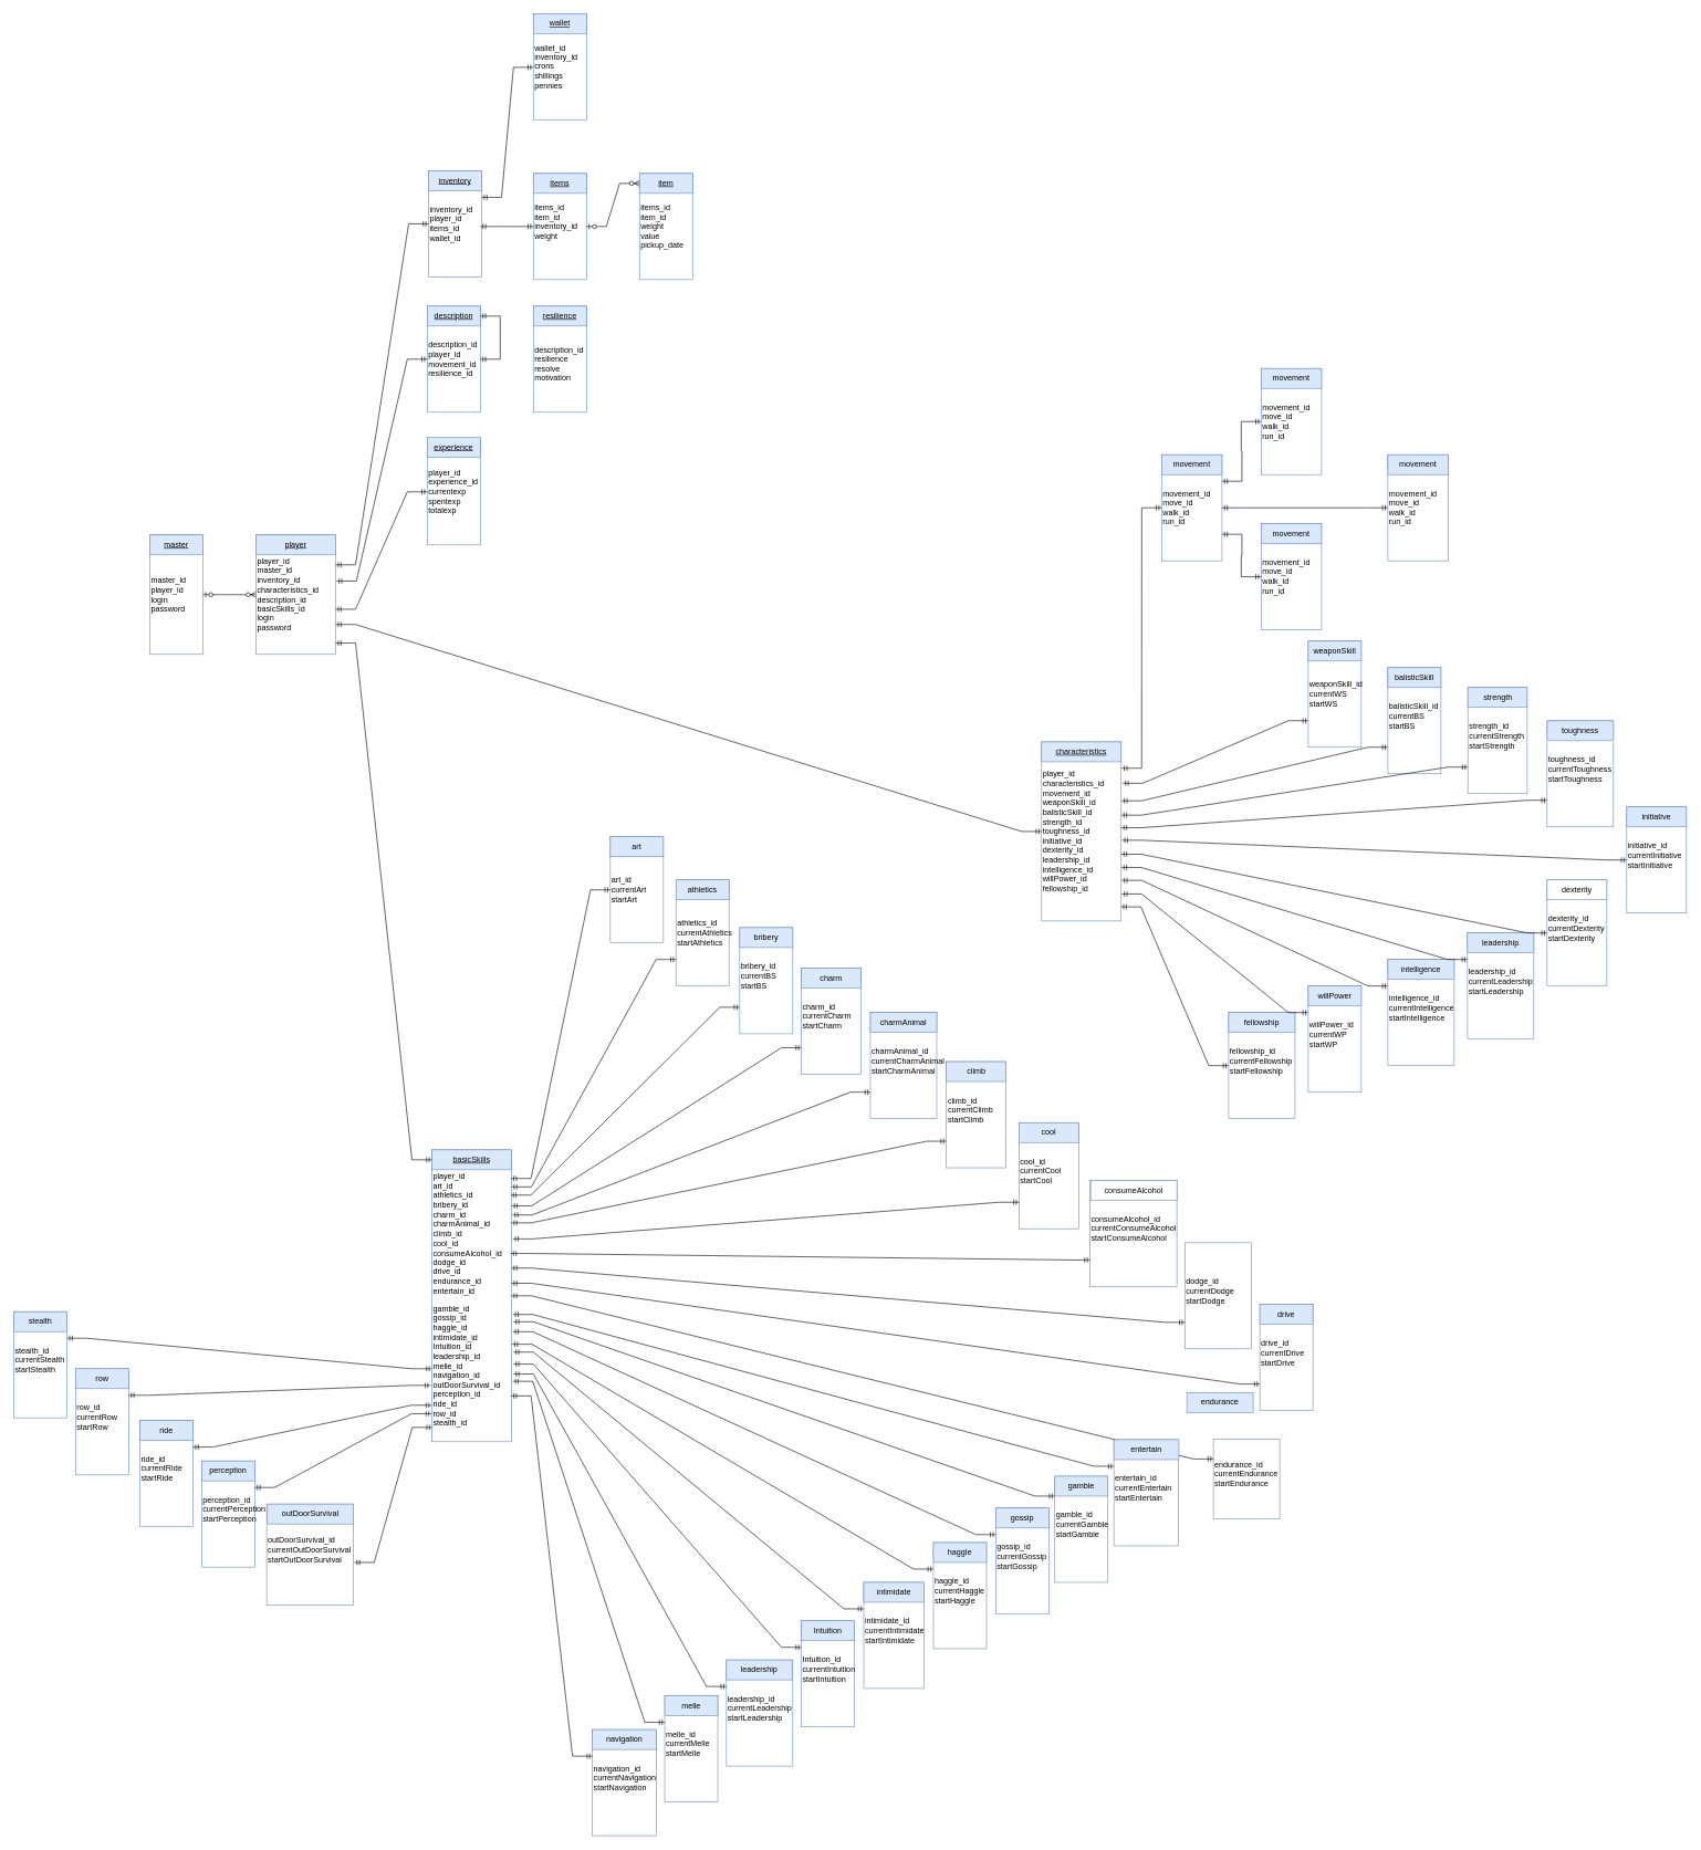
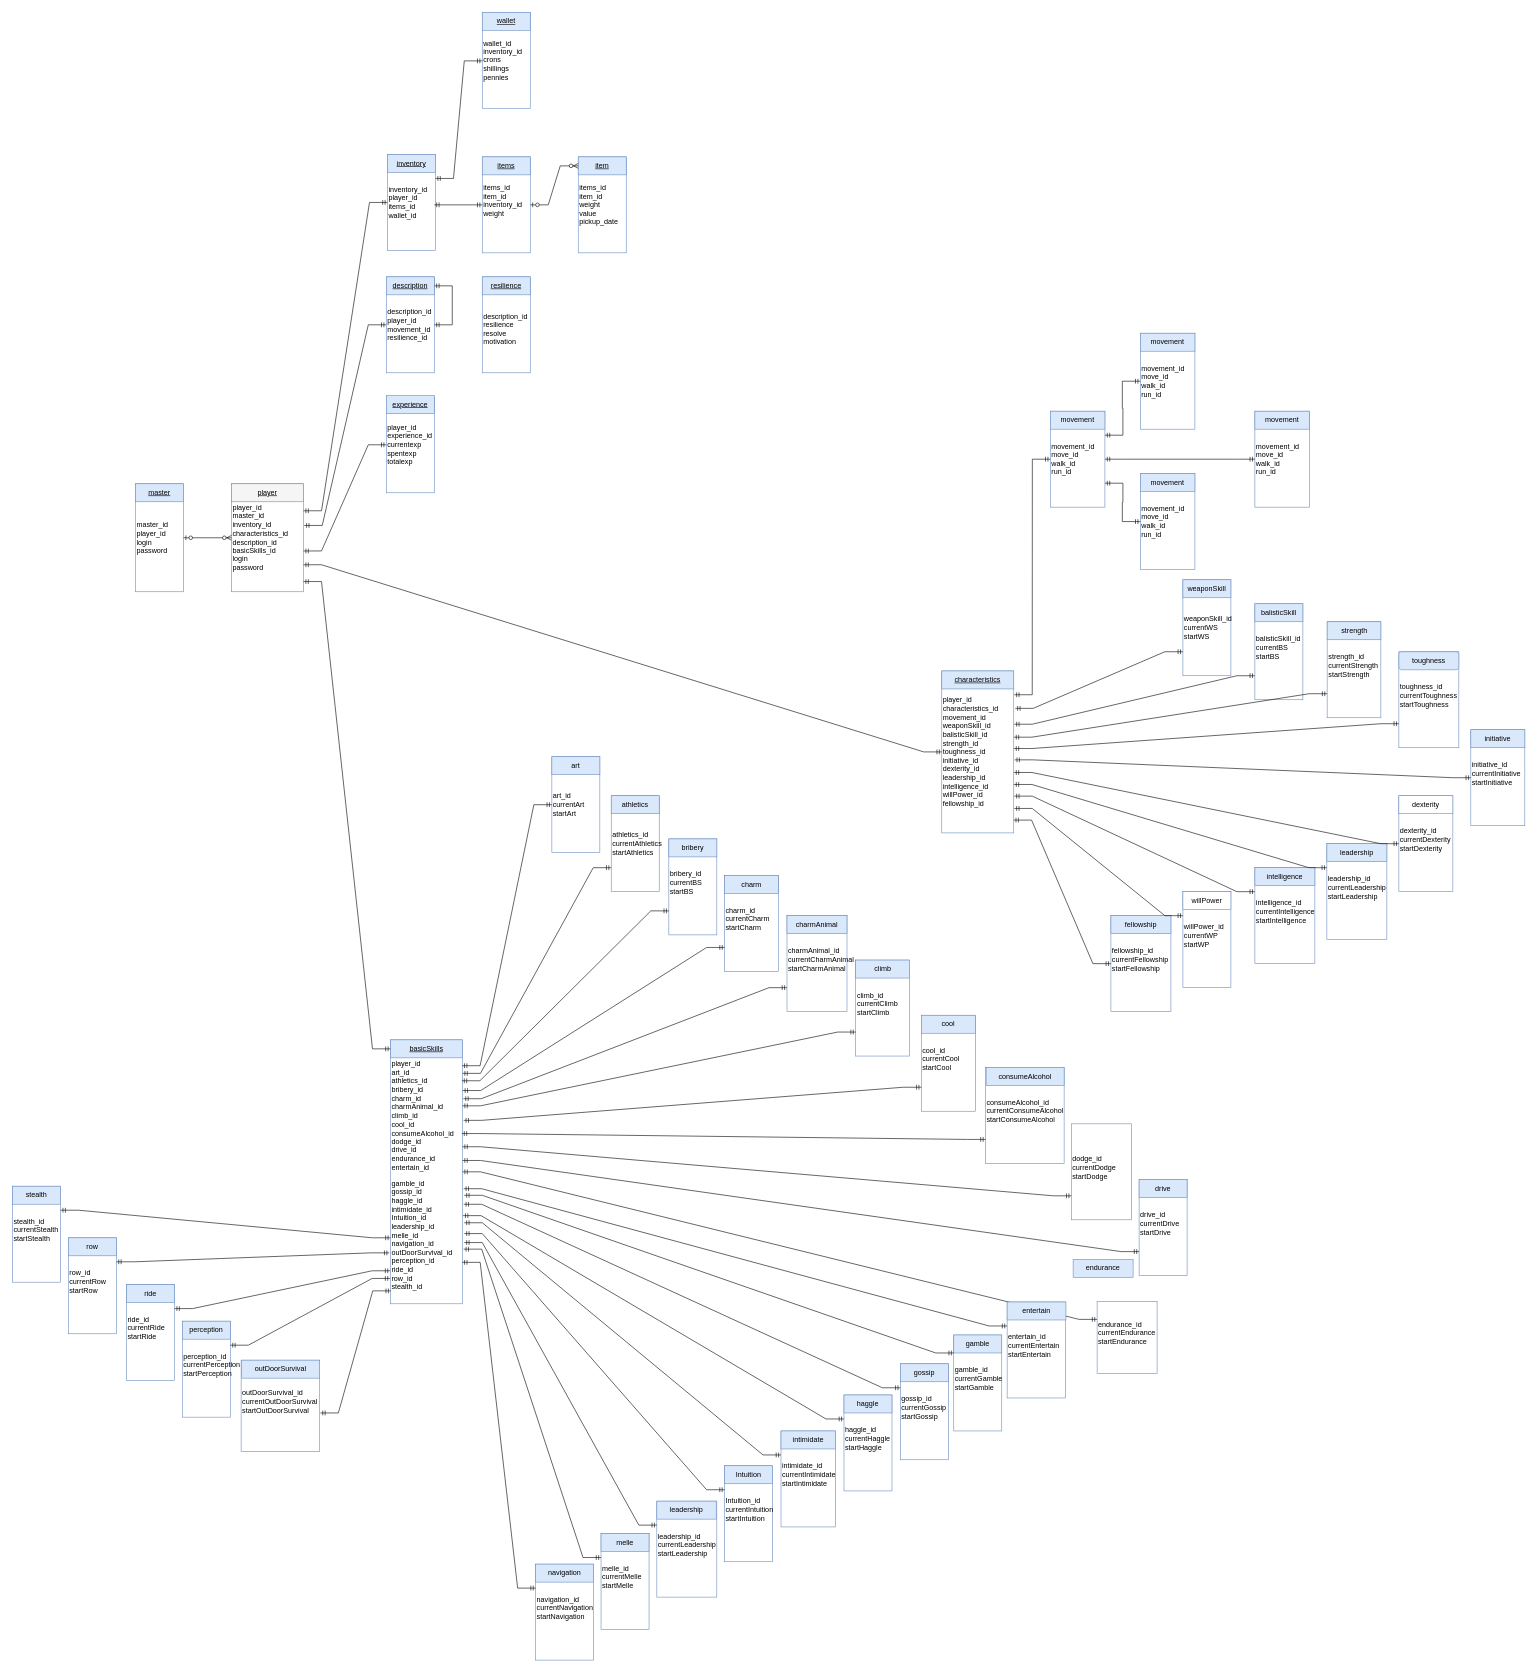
- <mxCell id="5" value="&lt;u&gt;player&lt;/u&gt;" style="rounded=0;whiteSpace=wrap;html=1;fillColor=#dae8fc;strokeColor=#6c8ebf;" parent="1" vertex="1"><mxGeometry x="385" y="806" width="120" height="30" as="geometry" /></mxCell>
+ <mxCell id="5" value="&lt;u&gt;player&lt;/u&gt;" style="rounded=0;whiteSpace=wrap;html=1;fillColor=#f5f5f5;strokeColor=#6c8ebf;" parent="1" vertex="1"><mxGeometry x="385" y="806" width="120" height="30" as="geometry" /></mxCell>
- <mxCell id="39" value="&lt;span style=&quot;text-align: left;&quot;&gt;willPower&lt;/span&gt;" style="rounded=0;whiteSpace=wrap;html=1;fillColor=#dae8fc;strokeColor=#6c8ebf;" parent="1" vertex="1"><mxGeometry x="1971" y="1486" width="80" height="30" as="geometry" /></mxCell>
+ <mxCell id="39" value="&lt;span style=&quot;text-align: left;&quot;&gt;willPower&lt;/span&gt;" style="rounded=0;whiteSpace=wrap;html=1;fillColor=#ffffff;strokeColor=#6c8ebf;" parent="1" vertex="1"><mxGeometry x="1971" y="1486" width="80" height="30" as="geometry" /></mxCell>
- <mxCell id="83" value="&lt;span style=&quot;text-align: left;&quot;&gt;consumeAlcohol&lt;/span&gt;" style="rounded=0;whiteSpace=wrap;html=1;fillColor=#ffffff;strokeColor=#6c8ebf;" parent="1" vertex="1"><mxGeometry x="1643" y="1779" width="130" height="30" as="geometry" /></mxCell>
+ <mxCell id="83" value="&lt;span style=&quot;text-align: left;&quot;&gt;consumeAlcohol&lt;/span&gt;" style="rounded=0;whiteSpace=wrap;html=1;fillColor=#dae8fc;strokeColor=#6c8ebf;" parent="1" vertex="1"><mxGeometry x="1643" y="1779" width="130" height="30" as="geometry" /></mxCell>
